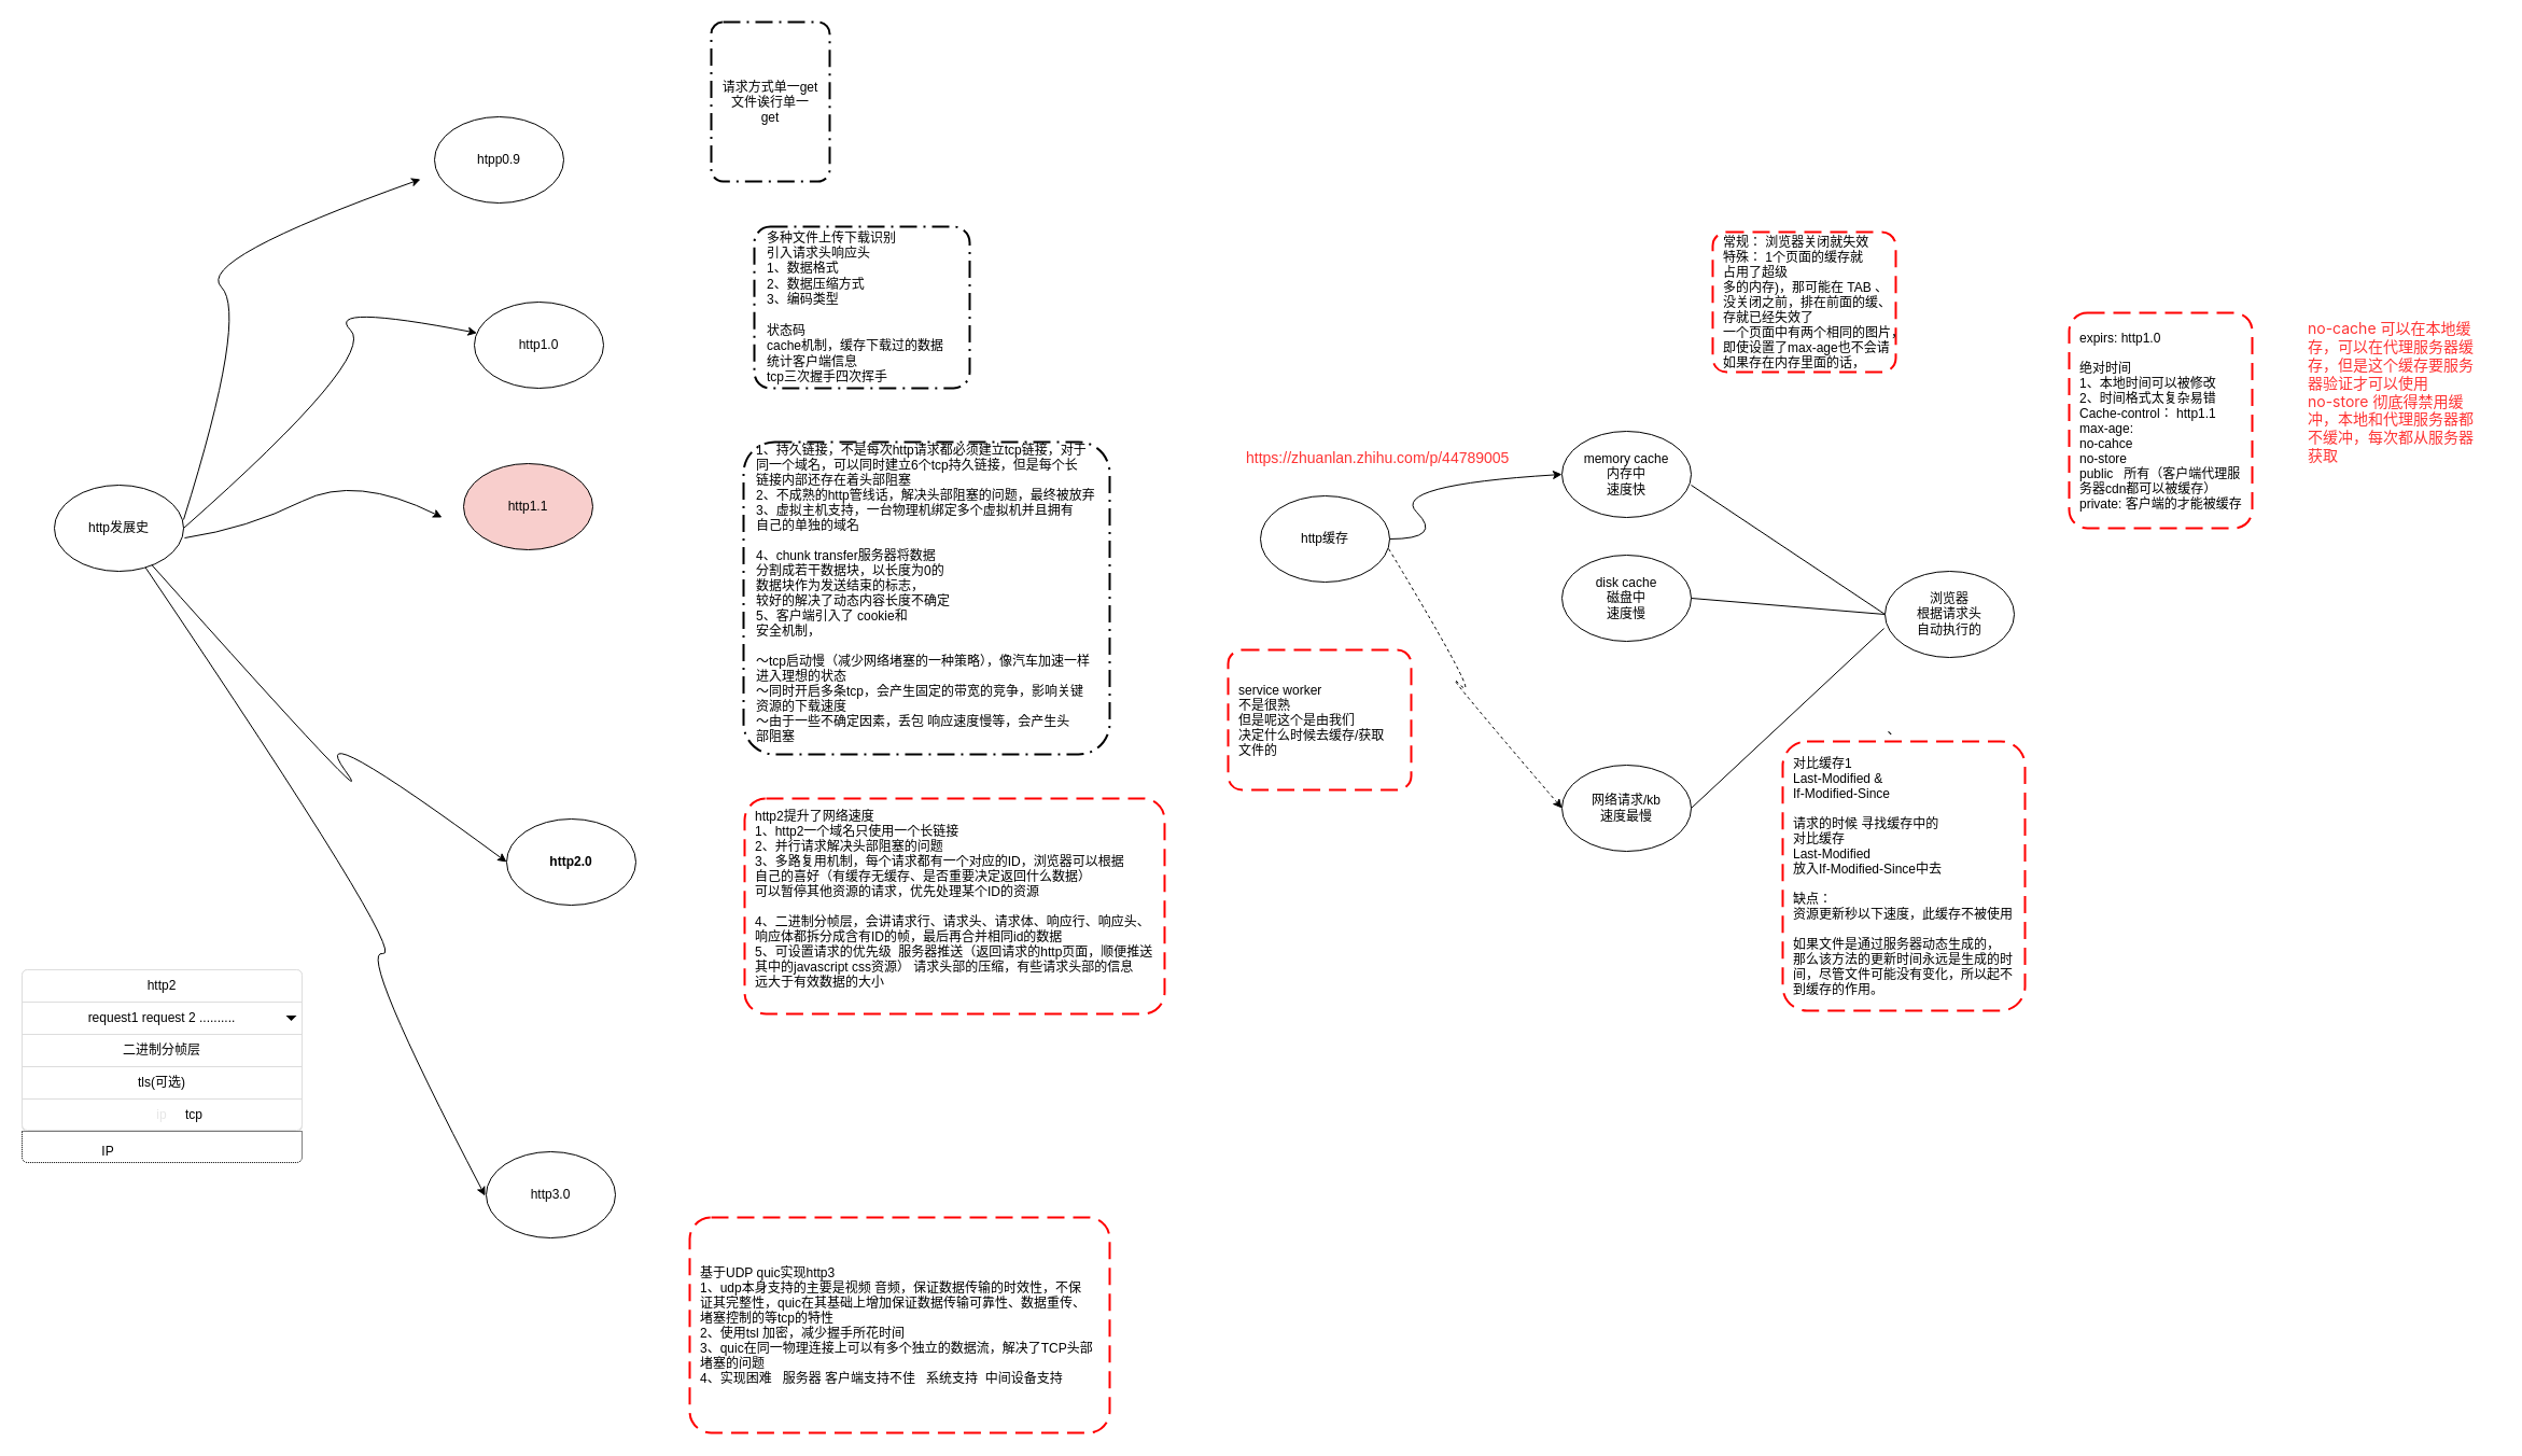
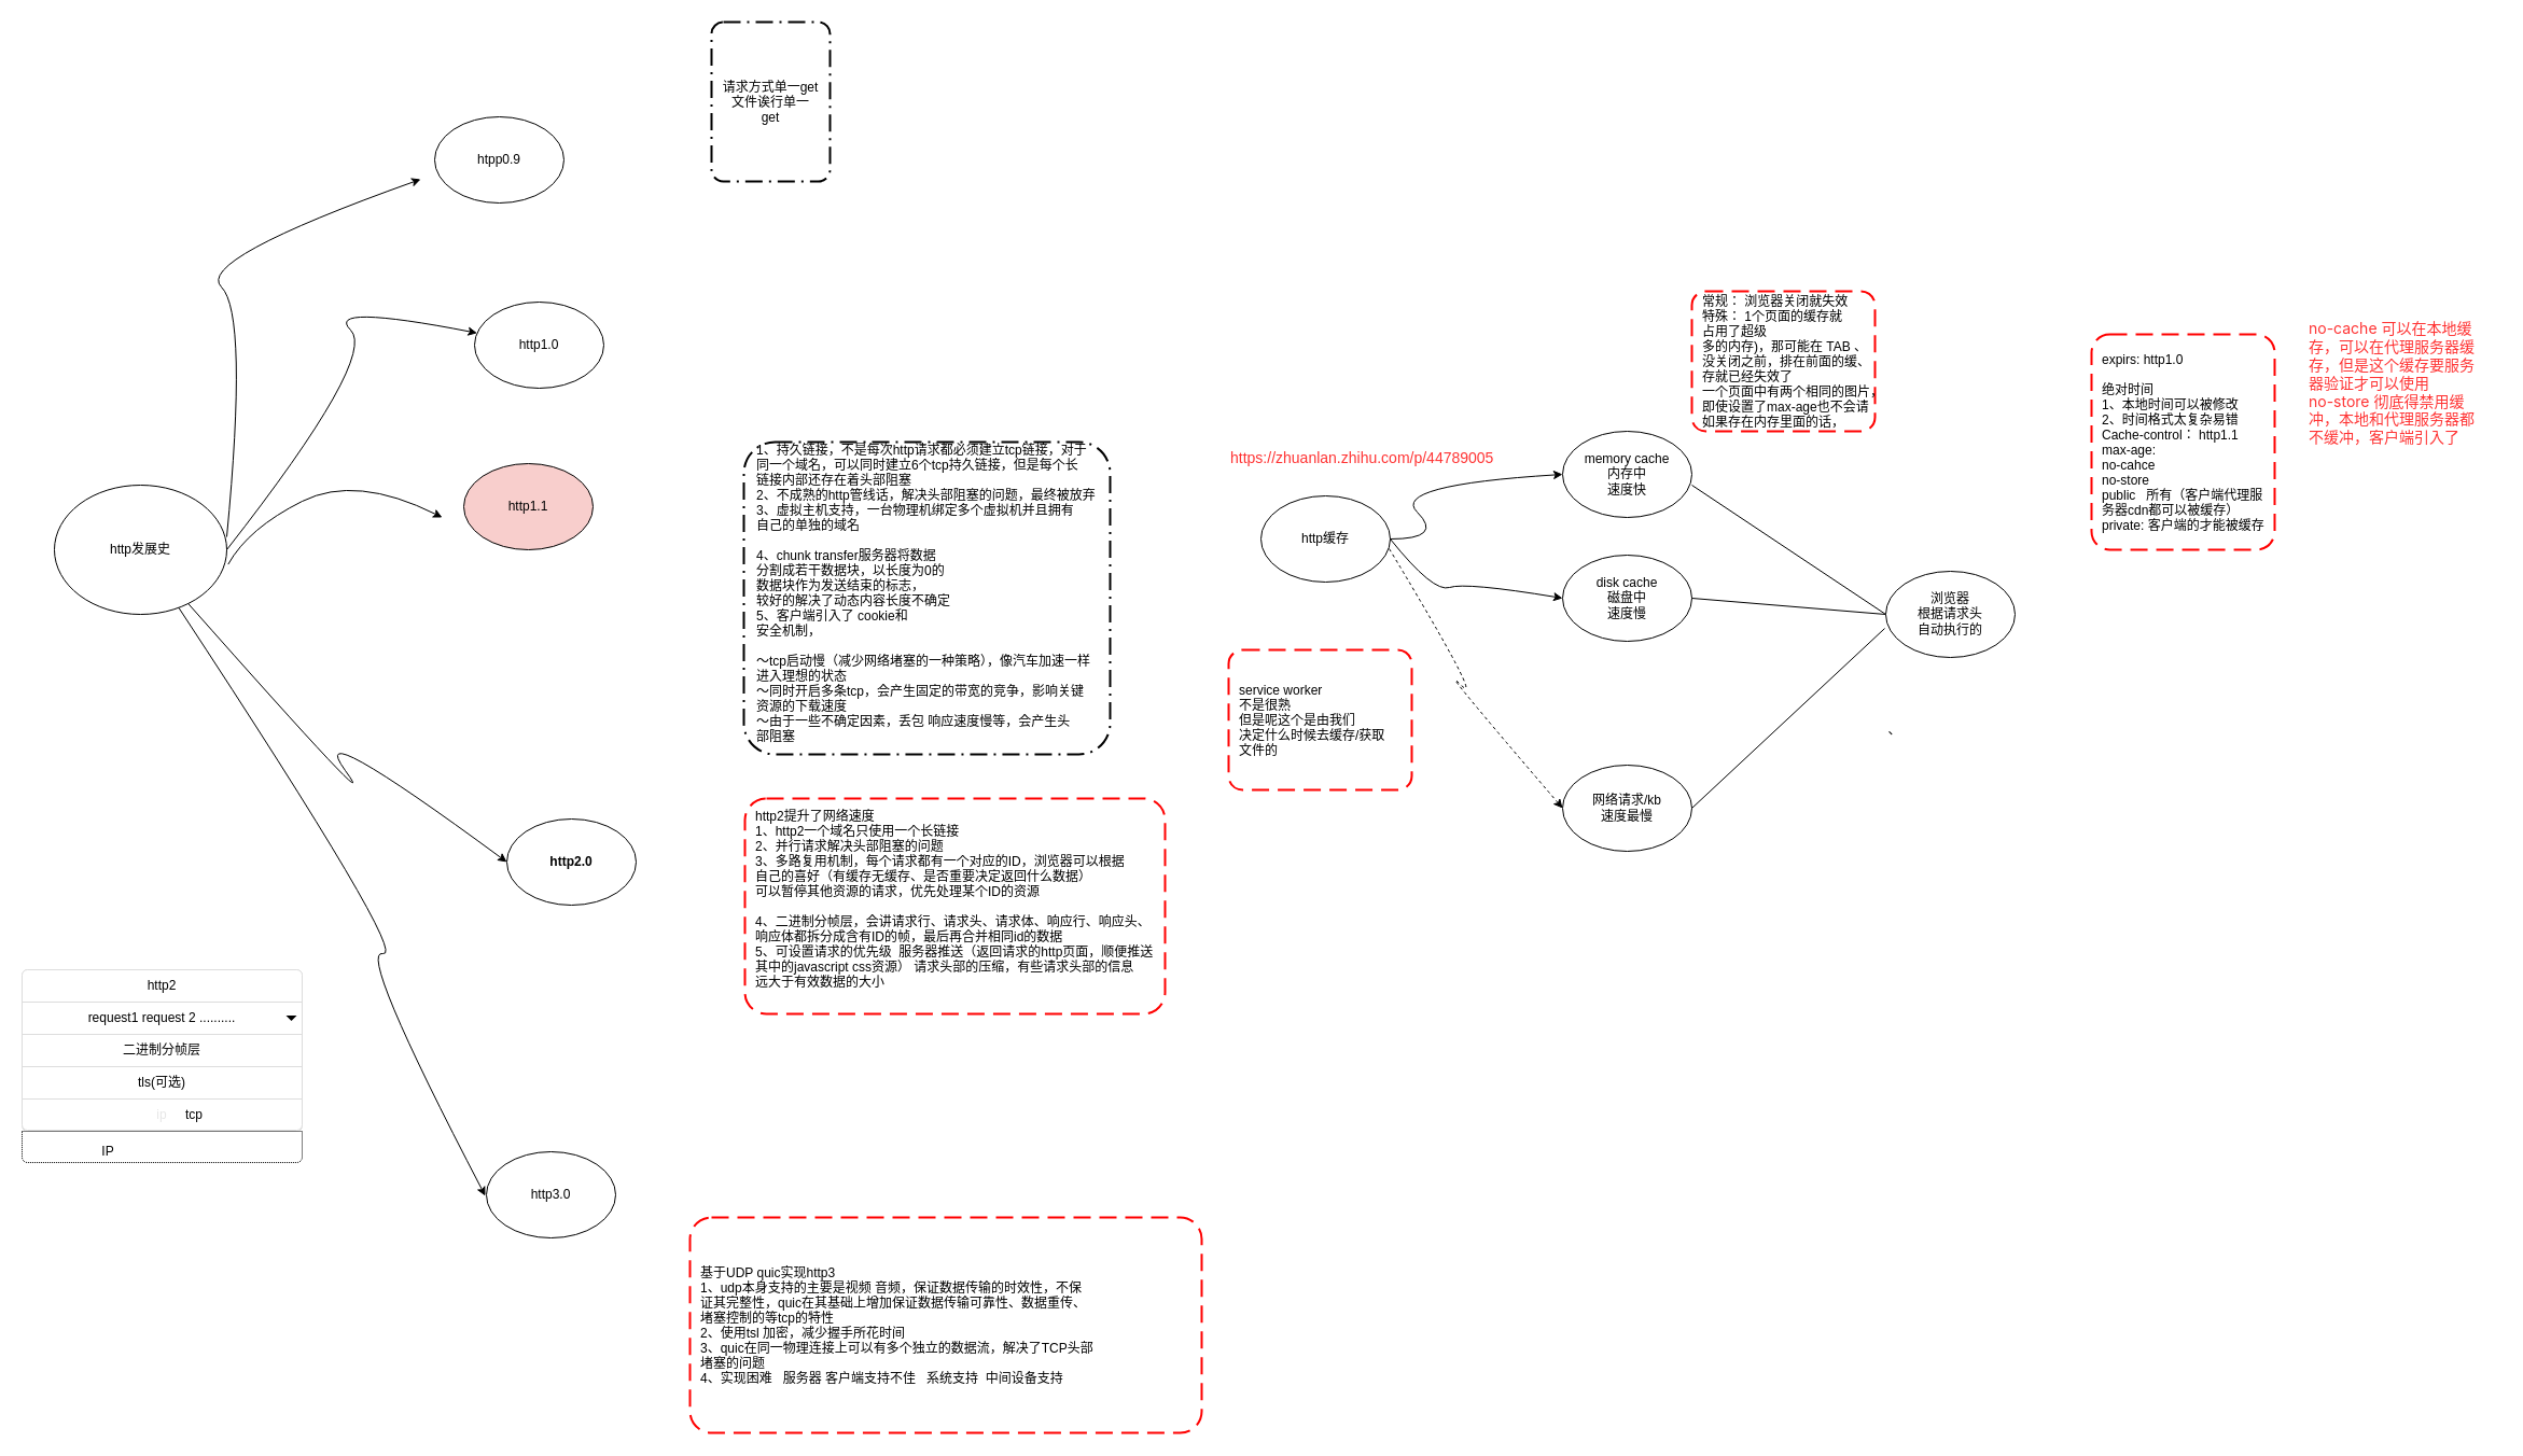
- <mxCell id="41" value="常规： 浏览器关闭就失效&#10;特殊： 1个页面的缓存就&#10;占用了超级&#10;多的内存)，那可能在 TAB 、&#10;没关闭之前，排在前面的缓、&#10;存就已经失效了&#10;一个页面中有两个相同的图片，&#10;即使设置了max-age也不会请&#10;如果存在内存里面的话，" style="rounded=1;arcSize=10;dashed=1;strokeColor=#ff0000;fillColor=none;gradientColor=none;dashPattern=8 4;strokeWidth=2;align=left;spacingLeft=8;spacingRight=8;" vertex="1" parent="1"><mxGeometry x="1590" y="215" width="170" height="130" as="geometry" /></mxCell>
+ <mxCell id="41" value="常规： 浏览器关闭就失效&#10;特殊： 1个页面的缓存就&#10;占用了超级&#10;多的内存)，那可能在 TAB 、&#10;没关闭之前，排在前面的缓、&#10;存就已经失效了&#10;一个页面中有两个相同的图片，&#10;即使设置了max-age也不会请&#10;如果存在内存里面的话，" style="rounded=1;arcSize=10;dashed=1;strokeColor=#ff0000;fillColor=none;gradientColor=none;dashPattern=8 4;strokeWidth=2;align=left;spacingLeft=8;spacingRight=8;" vertex="1" parent="1"><mxGeometry x="1570" y="270" width="170" height="130" as="geometry" /></mxCell>
- <mxCell id="2" value="多种文件上传下载识别&lt;br&gt;引入请求头响应头&lt;br&gt;1、数据格式&lt;br&gt;2、数据压缩方式&lt;br&gt;3、编码类型&lt;br&gt;&lt;br&gt;状态码&lt;br&gt;cache机制，缓存下载过的数据&lt;br&gt;统计客户端信息&lt;br&gt;tcp三次握手四次挥手" style="rounded=1;arcSize=10;dashed=1;strokeColor=#000000;fillColor=none;gradientColor=none;dashPattern=8 3 1 3;strokeWidth=2;align=left;whiteSpace=wrap;html=1;spacingLeft=10;" parent="1" vertex="1"><mxGeometry x="700" y="210" width="200" height="150" as="geometry" /></mxCell>
- <mxCell id="43" value="&lt;h1 style=&quot;font-size: 14px;&quot;&gt;&lt;span style=&quot;font-family: &amp;quot;microsoft yahei&amp;quot;, &amp;quot;sf pro display&amp;quot;, roboto, noto, arial, &amp;quot;pingfang sc&amp;quot;, sans-serif; font-size: 14px; font-weight: 400; background-color: rgb(255, 255, 255);&quot;&gt;no-cache 可以在本地缓存，可以在代理服务器缓存，但是这个缓存要服务器验证才可以使用&lt;/span&gt;&lt;br style=&quot;box-sizing: border-box; outline: 0px; margin: 0px; padding: 0px; overflow-wrap: break-word; font-family: &amp;quot;microsoft yahei&amp;quot;, &amp;quot;sf pro display&amp;quot;, roboto, noto, arial, &amp;quot;pingfang sc&amp;quot;, sans-serif; font-size: 14px; font-weight: 400; background-color: rgb(255, 255, 255);&quot;&gt;&lt;span style=&quot;font-family: &amp;quot;microsoft yahei&amp;quot;, &amp;quot;sf pro display&amp;quot;, roboto, noto, arial, &amp;quot;pingfang sc&amp;quot;, sans-serif; font-size: 14px; font-weight: 400; background-color: rgb(255, 255, 255);&quot;&gt;no-store 彻底得禁用缓冲，本地和代理服务器都不缓冲，每次都从服务器获取&lt;/span&gt;&lt;br style=&quot;font-size: 14px;&quot;&gt;&lt;/h1&gt;" style="text;html=1;strokeColor=none;fillColor=none;spacing=5;spacingTop=-7;whiteSpace=wrap;overflow=hidden;rounded=0;fontSize=14;fontColor=#FF3333;spacingLeft=8;spacingRight=9;spacingBottom=9;" vertex="1" parent="1"><mxGeometry x="2130" y="285" width="190" height="235" as="geometry" /></mxCell>
+ <mxCell id="43" value="&lt;h1 style=&quot;font-size: 14px;&quot;&gt;&lt;span style=&quot;font-family: &amp;quot;microsoft yahei&amp;quot;, &amp;quot;sf pro display&amp;quot;, roboto, noto, arial, &amp;quot;pingfang sc&amp;quot;, sans-serif; font-size: 14px; font-weight: 400; background-color: rgb(255, 255, 255);&quot;&gt;no-cache 可以在本地缓存，可以在代理服务器缓存，但是这个缓存要服务器验证才可以使用&lt;/span&gt;&lt;br style=&quot;box-sizing: border-box; outline: 0px; margin: 0px; padding: 0px; overflow-wrap: break-word; font-family: &amp;quot;microsoft yahei&amp;quot;, &amp;quot;sf pro display&amp;quot;, roboto, noto, arial, &amp;quot;pingfang sc&amp;quot;, sans-serif; font-size: 14px; font-weight: 400; background-color: rgb(255, 255, 255);&quot;&gt;&lt;span style=&quot;font-family: &amp;quot;microsoft yahei&amp;quot;, &amp;quot;sf pro display&amp;quot;, roboto, noto, arial, &amp;quot;pingfang sc&amp;quot;, sans-serif; font-size: 14px; font-weight: 400; background-color: rgb(255, 255, 255);&quot;&gt;no-store 彻底得禁用缓冲，本地和代理服务器都不缓冲，客户端引入了&lt;/span&gt;&lt;br style=&quot;font-size: 14px;&quot;&gt;&lt;/h1&gt;" style="text;html=1;strokeColor=none;fillColor=none;spacing=5;spacingTop=-7;whiteSpace=wrap;overflow=hidden;rounded=0;fontSize=14;fontColor=#FF3333;spacingLeft=8;spacingRight=9;spacingBottom=9;" vertex="1" parent="1"><mxGeometry x="2130" y="285" width="190" height="235" as="geometry" /></mxCell>
- <mxCell id="42" value="expirs: http1.0&#10;&#10;绝对时间&#10;1、本地时间可以被修改&#10;2、时间格式太复杂易错&#10;Cache-control： http1.1&#10;max-age:&#10;no-cahce&#10;no-store&#10;public   所有（客户端代理服&#10;务器cdn都可以被缓存）&#10;private: 客户端的才能被缓存" style="rounded=1;arcSize=10;dashed=1;strokeColor=#ff0000;fillColor=none;gradientColor=none;dashPattern=8 4;strokeWidth=2;align=left;spacingLeft=8;spacingRight=8;" vertex="1" parent="1"><mxGeometry x="1921" y="290" width="170" height="200" as="geometry" /></mxCell>
+ <mxCell id="42" value="expirs: http1.0&#10;&#10;绝对时间&#10;1、本地时间可以被修改&#10;2、时间格式太复杂易错&#10;Cache-control： http1.1&#10;max-age:&#10;no-cahce&#10;no-store&#10;public   所有（客户端代理服&#10;务器cdn都可以被缓存）&#10;private: 客户端的才能被缓存" style="rounded=1;arcSize=10;dashed=1;strokeColor=#ff0000;fillColor=none;gradientColor=none;dashPattern=8 4;strokeWidth=2;align=left;spacingLeft=8;spacingRight=8;" vertex="1" parent="1"><mxGeometry x="1941" y="310" width="170" height="200" as="geometry" /></mxCell>
- <mxCell id="44" value="https://zhuanlan.zhihu.com/p/44789005" style="text;html=1;fontSize=14;fontColor=#FF3333;" vertex="1" parent="1"><mxGeometry x="1155" y="410" width="270" height="30" as="geometry" /></mxCell>
+ <mxCell id="44" value="https://zhuanlan.zhihu.com/p/44789005" style="text;html=1;fontSize=14;fontColor=#FF3333;" vertex="1" parent="1"><mxGeometry x="1140" y="410" width="270" height="30" as="geometry" /></mxCell>
- <mxCell id="3" value="http发展史" style="ellipse;whiteSpace=wrap;html=1;" parent="1" vertex="1"><mxGeometry x="50" y="450" width="120" height="80" as="geometry" /></mxCell>
+ <mxCell id="3" value="http发展史" style="ellipse;whiteSpace=wrap;html=1;" parent="1" vertex="1"><mxGeometry x="50" y="450" width="160" height="120" as="geometry" /></mxCell>
+ <mxCell id="30" value="" style="curved=1;endArrow=classic;html=1;exitX=1;exitY=0.5;exitDx=0;exitDy=0;entryX=0;entryY=0.5;entryDx=0;entryDy=0;" edge="1" parent="1" source="28" target="31"><mxGeometry width="50" height="50" relative="1" as="geometry"><mxPoint x="1300" y="530" as="sourcePoint" /><mxPoint x="1450" y="580" as="targetPoint" /><Array as="points"><mxPoint x="1330" y="550" /><mxPoint x="1360" y="540" /></Array></mxGeometry></mxCell>
- <mxCell id="45" value="对比缓存1&#10;Last-Modified &amp; &#10;If-Modified-Since&#10;&#10;请求的时候 寻找缓存中的&#10;对比缓存&#10;Last-Modified &#10;放入If-Modified-Since中去&#10;&#10;缺点：&#10;资源更新秒以下速度，此缓存不被使用&#10;&#10;如果文件是通过服务器动态生成的，&#10;那么该方法的更新时间永远是生成的时&#10;间，尽管文件可能没有变化，所以起不&#10;到缓存的作用。" style="rounded=1;arcSize=10;dashed=1;strokeColor=#ff0000;fillColor=none;gradientColor=none;dashPattern=8 4;strokeWidth=2;align=left;spacingLeft=8;spacingRight=8;" vertex="1" parent="1"><mxGeometry x="1655" y="688" width="225" height="250" as="geometry" /></mxCell>
- <mxCell id="27" value="基于UDP quic实现http3&#10;1、udp本身支持的主要是视频 音频，保证数据传输的时效性，不保&#10;证其完整性，quic在其基础上增加保证数据传输可靠性、数据重传、&#10;堵塞控制的等tcp的特性&#10;2、使用tsl 加密，减少握手所花时间&#10;3、quic在同一物理连接上可以有多个独立的数据流，解决了TCP头部&#10;堵塞的问题&#10;4、实现困难   服务器 客户端支持不佳   系统支持  中间设备支持" style="rounded=1;arcSize=10;dashed=1;strokeColor=#ff0000;fillColor=none;gradientColor=none;dashPattern=8 4;strokeWidth=2;align=left;spacingLeft=8;spacingRight=8;" parent="1" vertex="1"><mxGeometry x="640" y="1130" width="390" height="200" as="geometry" /></mxCell>
+ <mxCell id="27" value="基于UDP quic实现http3&#10;1、udp本身支持的主要是视频 音频，保证数据传输的时效性，不保&#10;证其完整性，quic在其基础上增加保证数据传输可靠性、数据重传、&#10;堵塞控制的等tcp的特性&#10;2、使用tsl 加密，减少握手所花时间&#10;3、quic在同一物理连接上可以有多个独立的数据流，解决了TCP头部&#10;堵塞的问题&#10;4、实现困难   服务器 客户端支持不佳   系统支持  中间设备支持" style="rounded=1;arcSize=10;dashed=1;strokeColor=#ff0000;fillColor=none;gradientColor=none;dashPattern=8 4;strokeWidth=2;align=left;spacingLeft=8;spacingRight=8;" parent="1" vertex="1"><mxGeometry x="640" y="1130" width="475" height="200" as="geometry" /></mxCell>
